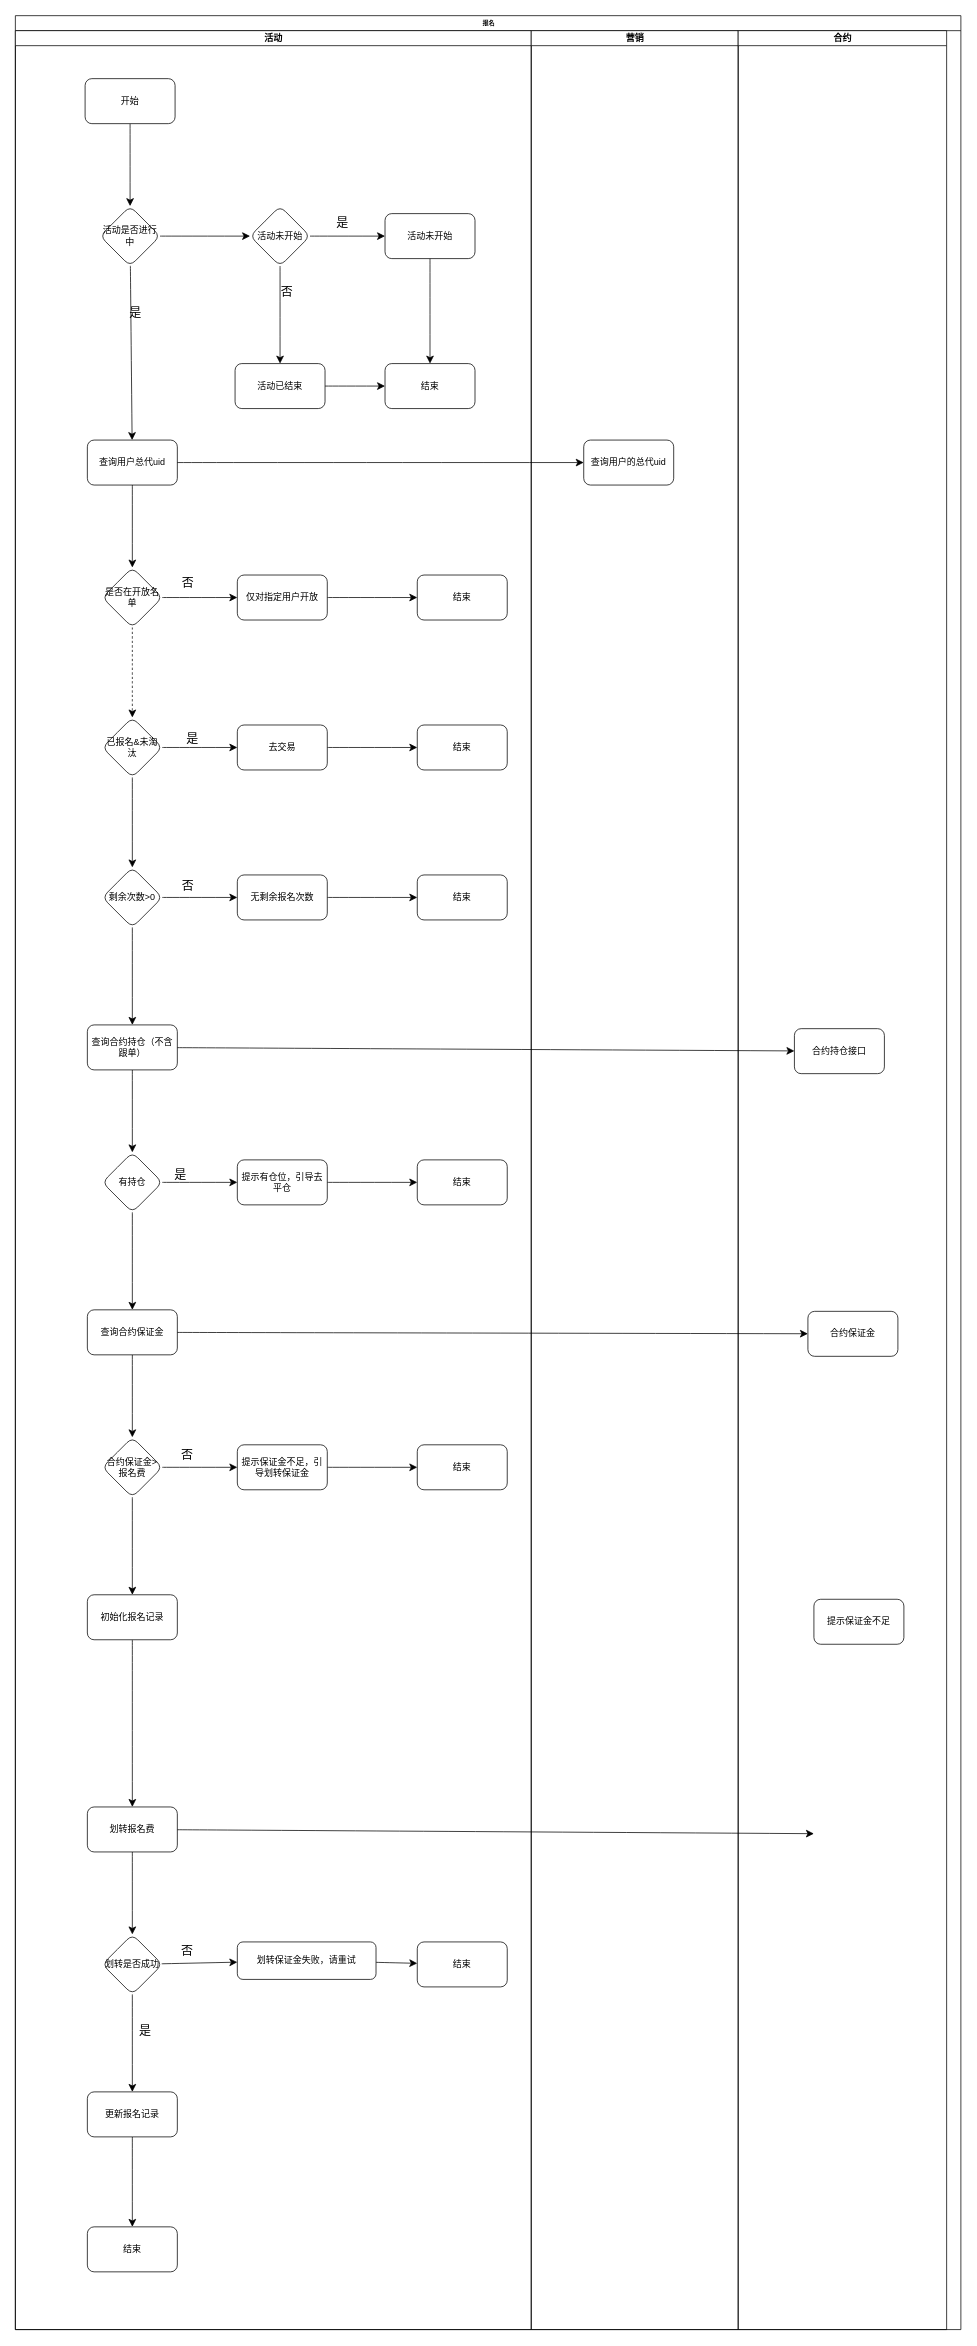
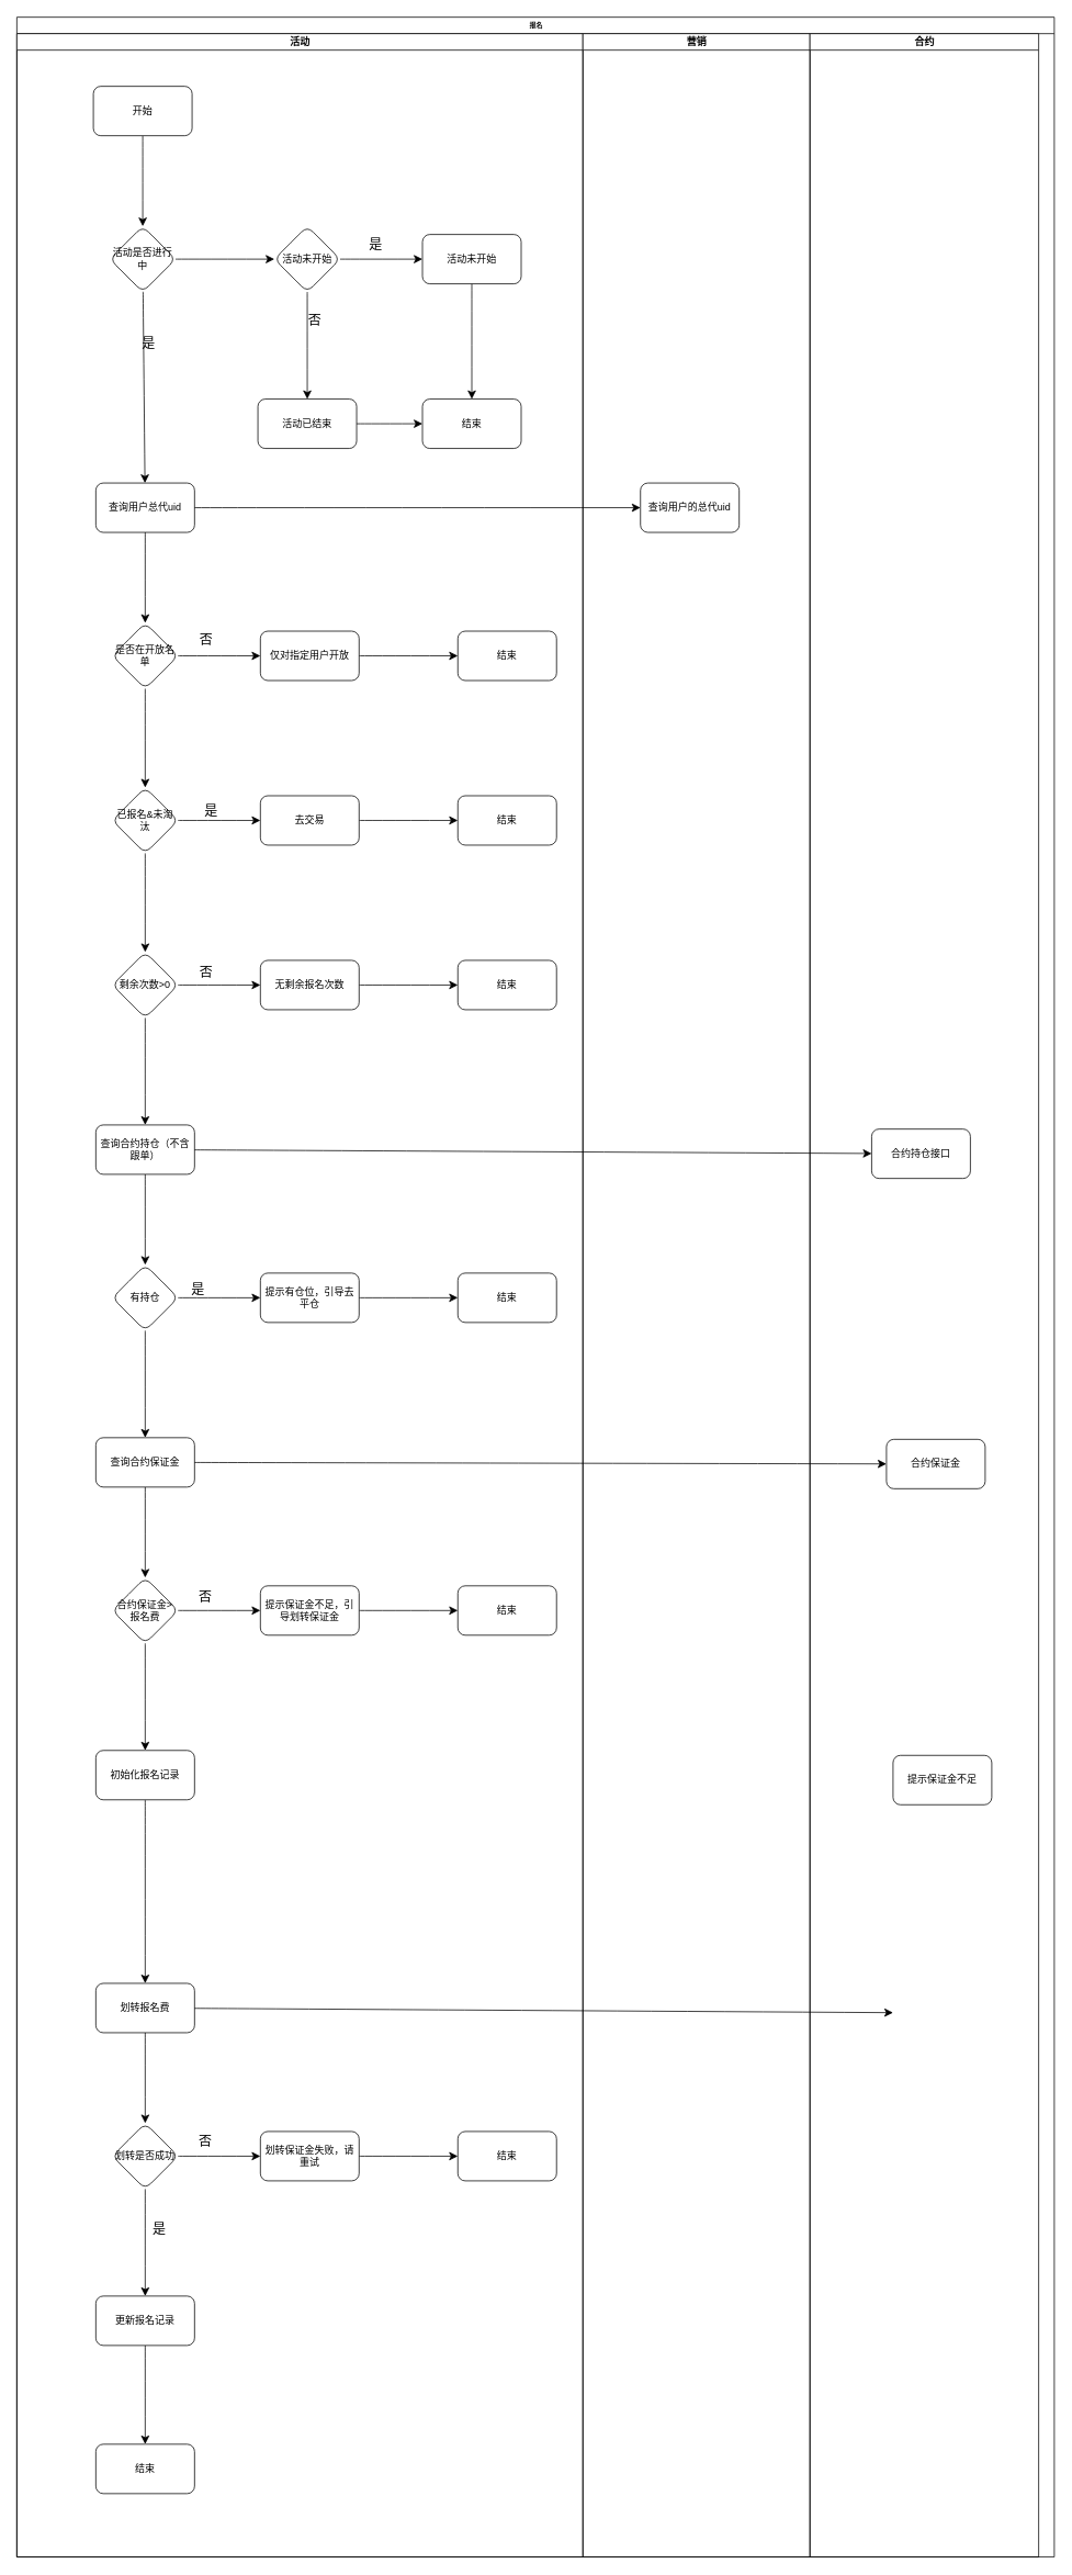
- <mxCell id="20" value="" style="edgeStyle=none;curved=1;rounded=0;orthogonalLoop=1;jettySize=auto;html=1;fontSize=12;startSize=8;endSize=8;dashed=1;" edge="1" parent="3" source="21" target="27"><mxGeometry relative="1" as="geometry" /></mxCell>
+ <mxCell id="20" value="" style="edgeStyle=none;curved=1;rounded=0;orthogonalLoop=1;jettySize=auto;html=1;fontSize=12;startSize=8;endSize=8;" edge="1" parent="3" source="21" target="27"><mxGeometry relative="1" as="geometry" /></mxCell>
- <mxCell id="59" value="划转保证金失败，请重试" style="whiteSpace=wrap;html=1;rounded=1;" vertex="1" parent="3"><mxGeometry x="296" y="2549" width="185" height="50" as="geometry" /></mxCell>
+ <mxCell id="59" value="划转保证金失败，请重试" style="whiteSpace=wrap;html=1;rounded=1;" vertex="1" parent="3"><mxGeometry x="296" y="2549" width="120" height="60" as="geometry" /></mxCell>
